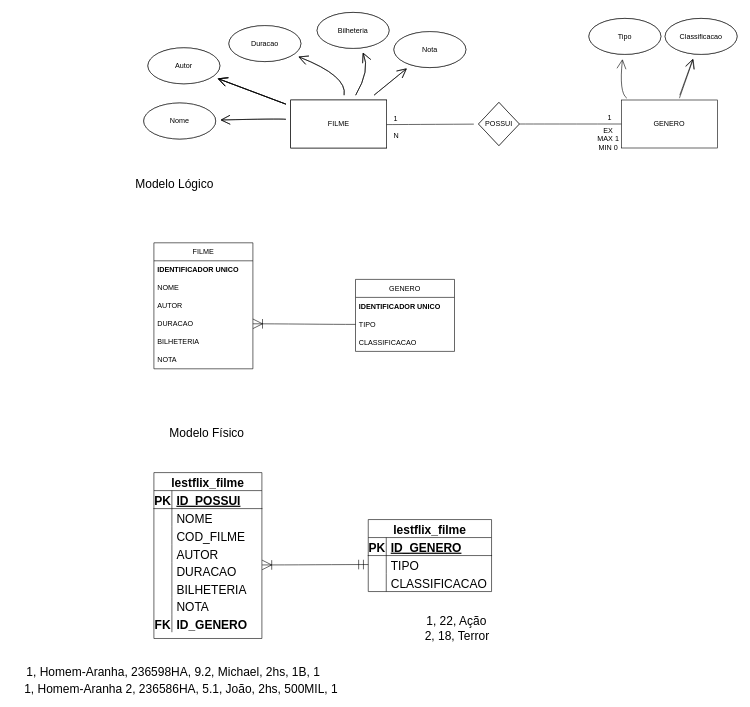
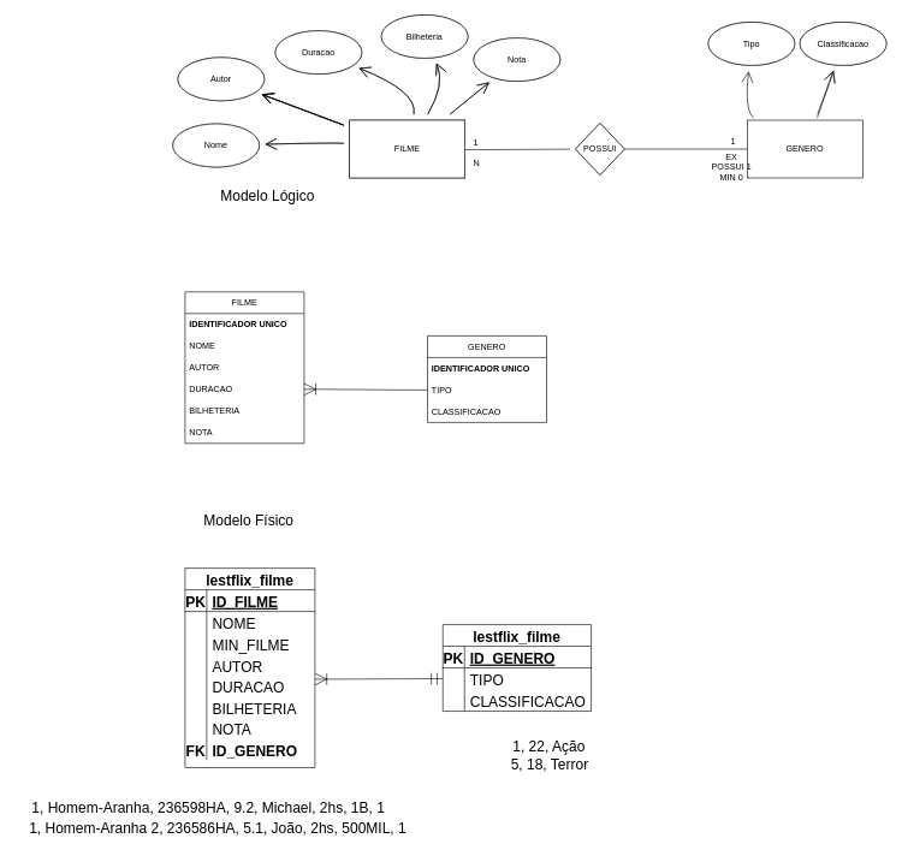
- <mxCell id="40" value="EX&lt;br&gt;MAX 1&lt;br&gt;MIN 0" style="text;strokeColor=none;fillColor=none;html=1;align=center;verticalAlign=middle;whiteSpace=wrap;rounded=0;hachureGap=4;" vertex="1" parent="19"><mxGeometry x="981" y="209" width="65" height="43" as="geometry" /></mxCell>
+ <mxCell id="40" value="EX&lt;br&gt;POSSUI 1&lt;br&gt;MIN 0" style="text;strokeColor=none;fillColor=none;html=1;align=center;verticalAlign=middle;whiteSpace=wrap;rounded=0;hachureGap=4;" vertex="1" parent="19"><mxGeometry x="981" y="209" width="65" height="43" as="geometry" /></mxCell>
- <mxCell id="54" value="&lt;font style=&quot;font-size: 20px&quot;&gt;Modelo Lógico&lt;/font&gt;" style="text;strokeColor=none;fillColor=none;html=1;align=center;verticalAlign=middle;whiteSpace=wrap;rounded=0;hachureGap=4;" vertex="1" parent="19"><mxGeometry x="202" y="278" width="177" height="54" as="geometry" /></mxCell>
+ <mxCell id="54" value="&lt;font style=&quot;font-size: 20px&quot;&gt;Modelo Lógico&lt;/font&gt;" style="text;strokeColor=none;fillColor=none;html=1;align=center;verticalAlign=middle;whiteSpace=wrap;rounded=0;hachureGap=4;" vertex="1" parent="19"><mxGeometry x="282" y="243" width="177" height="54" as="geometry" /></mxCell>
- <mxCell id="60" value="ID_POSSUI" style="shape=partialRectangle;connectable=0;fillColor=none;top=0;left=0;bottom=0;right=0;align=left;spacingLeft=6;fontStyle=5;overflow=hidden;hachureGap=4;fontSize=20;" vertex="1" parent="58"><mxGeometry x="30" width="150" height="30" as="geometry"><mxRectangle width="150" height="30" as="alternateBounds" /></mxGeometry></mxCell>
+ <mxCell id="60" value="ID_FILME" style="shape=partialRectangle;connectable=0;fillColor=none;top=0;left=0;bottom=0;right=0;align=left;spacingLeft=6;fontStyle=5;overflow=hidden;hachureGap=4;fontSize=20;" vertex="1" parent="58"><mxGeometry x="30" width="150" height="30" as="geometry"><mxRectangle width="150" height="30" as="alternateBounds" /></mxGeometry></mxCell>
- <mxCell id="66" value="COD_FILME" style="shape=partialRectangle;connectable=0;fillColor=none;top=0;left=0;bottom=0;right=0;align=left;spacingLeft=6;overflow=hidden;hachureGap=4;fontSize=20;" vertex="1" parent="64"><mxGeometry x="30" width="150" height="30" as="geometry"><mxRectangle width="150" height="30" as="alternateBounds" /></mxGeometry></mxCell>
+ <mxCell id="66" value="MIN_FILME" style="shape=partialRectangle;connectable=0;fillColor=none;top=0;left=0;bottom=0;right=0;align=left;spacingLeft=6;overflow=hidden;hachureGap=4;fontSize=20;" vertex="1" parent="64"><mxGeometry x="30" width="150" height="30" as="geometry"><mxRectangle width="150" height="30" as="alternateBounds" /></mxGeometry></mxCell>
- <mxCell id="96" value="2, 18, Terror" style="text;strokeColor=none;fillColor=none;html=1;align=center;verticalAlign=middle;whiteSpace=wrap;rounded=0;hachureGap=4;fontSize=20;" vertex="1" parent="19"><mxGeometry x="696" y="1050" width="131" height="17" as="geometry" /></mxCell>
+ <mxCell id="96" value="5, 18, Terror" style="text;strokeColor=none;fillColor=none;html=1;align=center;verticalAlign=middle;whiteSpace=wrap;rounded=0;hachureGap=4;fontSize=20;" vertex="1" parent="19"><mxGeometry x="696" y="1050" width="131" height="17" as="geometry" /></mxCell>
